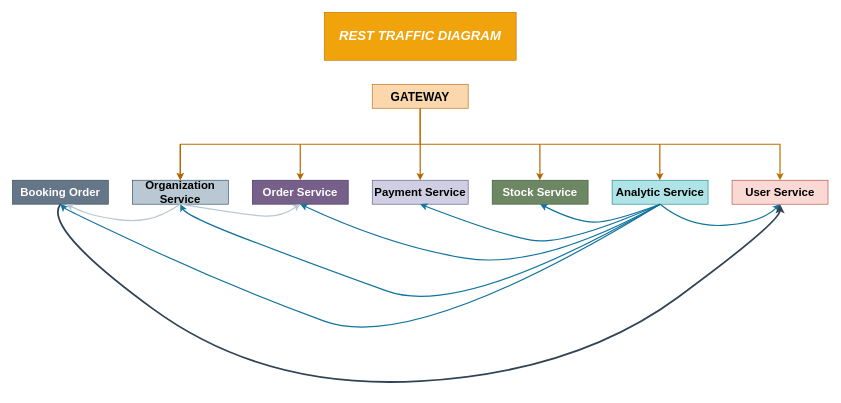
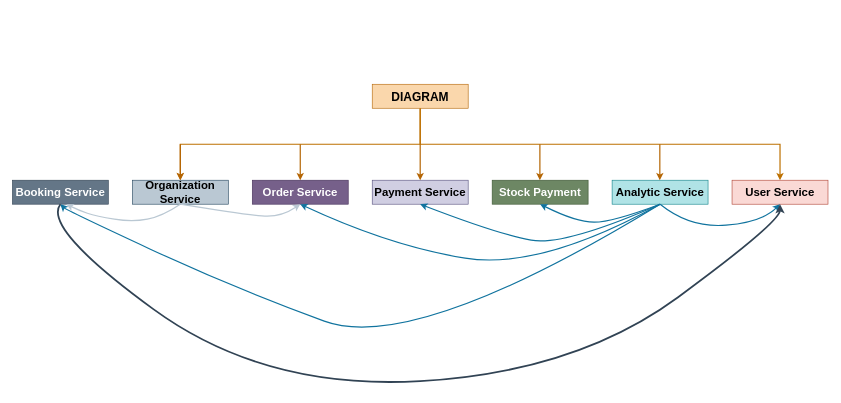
- <mxCell id="20" value="REST TRAFFIC DIAGRAM" style="rounded=0;whiteSpace=wrap;html=1;fontSize=22;fontStyle=3;fillColor=#f0a30a;strokeColor=#BD7000;fontColor=#FFFFFF;" vertex="1" parent="1"><mxGeometry x="540" y="20" width="320" height="80" as="geometry" /></mxCell>
- <mxCell id="4" value="GATEWAY" style="rounded=0;whiteSpace=wrap;html=1;fontSize=20;fillColor=#fad7ac;strokeColor=#b46504;fontColor=#000000;align=center;fontStyle=1" vertex="1" parent="1"><mxGeometry x="620" y="140" width="160" height="40" as="geometry" /></mxCell>
+ <mxCell id="4" value="DIAGRAM" style="rounded=0;whiteSpace=wrap;html=1;fontSize=20;fillColor=#fad7ac;strokeColor=#b46504;fontColor=#000000;align=center;fontStyle=1" vertex="1" parent="1"><mxGeometry x="620" y="140" width="160" height="40" as="geometry" /></mxCell>
- <mxCell id="9" value="Booking Order" style="rounded=0;whiteSpace=wrap;html=1;fontSize=19;fillColor=#647687;fontColor=#ffffff;strokeColor=#314354;fontStyle=1" vertex="1" parent="1"><mxGeometry x="20" y="300" width="160" height="40" as="geometry" /></mxCell>
+ <mxCell id="9" value="Booking Service" style="rounded=0;whiteSpace=wrap;html=1;fontSize=19;fillColor=#647687;fontColor=#ffffff;strokeColor=#314354;fontStyle=1" vertex="1" parent="1"><mxGeometry x="20" y="300" width="160" height="40" as="geometry" /></mxCell>
- <mxCell id="8" value="Stock Service" style="rounded=0;whiteSpace=wrap;html=1;fontSize=19;fillColor=#6d8764;strokeColor=#3A5431;fontColor=#ffffff;fontStyle=1" vertex="1" parent="1"><mxGeometry x="820" y="300" width="160" height="40" as="geometry" /></mxCell>
+ <mxCell id="8" value="Stock Payment" style="rounded=0;whiteSpace=wrap;html=1;fontSize=19;fillColor=#6d8764;strokeColor=#3A5431;fontColor=#ffffff;fontStyle=1" vertex="1" parent="1"><mxGeometry x="820" y="300" width="160" height="40" as="geometry" /></mxCell>
- <mxCell id="21" value="" style="curved=1;endArrow=classic;html=1;rounded=0;fontSize=19;entryX=0.5;entryY=1;entryDx=0;entryDy=0;exitX=0.5;exitY=1;exitDx=0;exitDy=0;fillColor=#b1ddf0;strokeColor=#10739e;strokeWidth=2;" edge="1" parent="1" source="10" target="5"><mxGeometry width="50" height="50" relative="1" as="geometry"><mxPoint x="550" y="580" as="sourcePoint" /><mxPoint x="600" y="530" as="targetPoint" /><Array as="points"><mxPoint x="770" y="530" /><mxPoint x="520" y="440" /><mxPoint x="310" y="360" /></Array></mxGeometry></mxCell>
